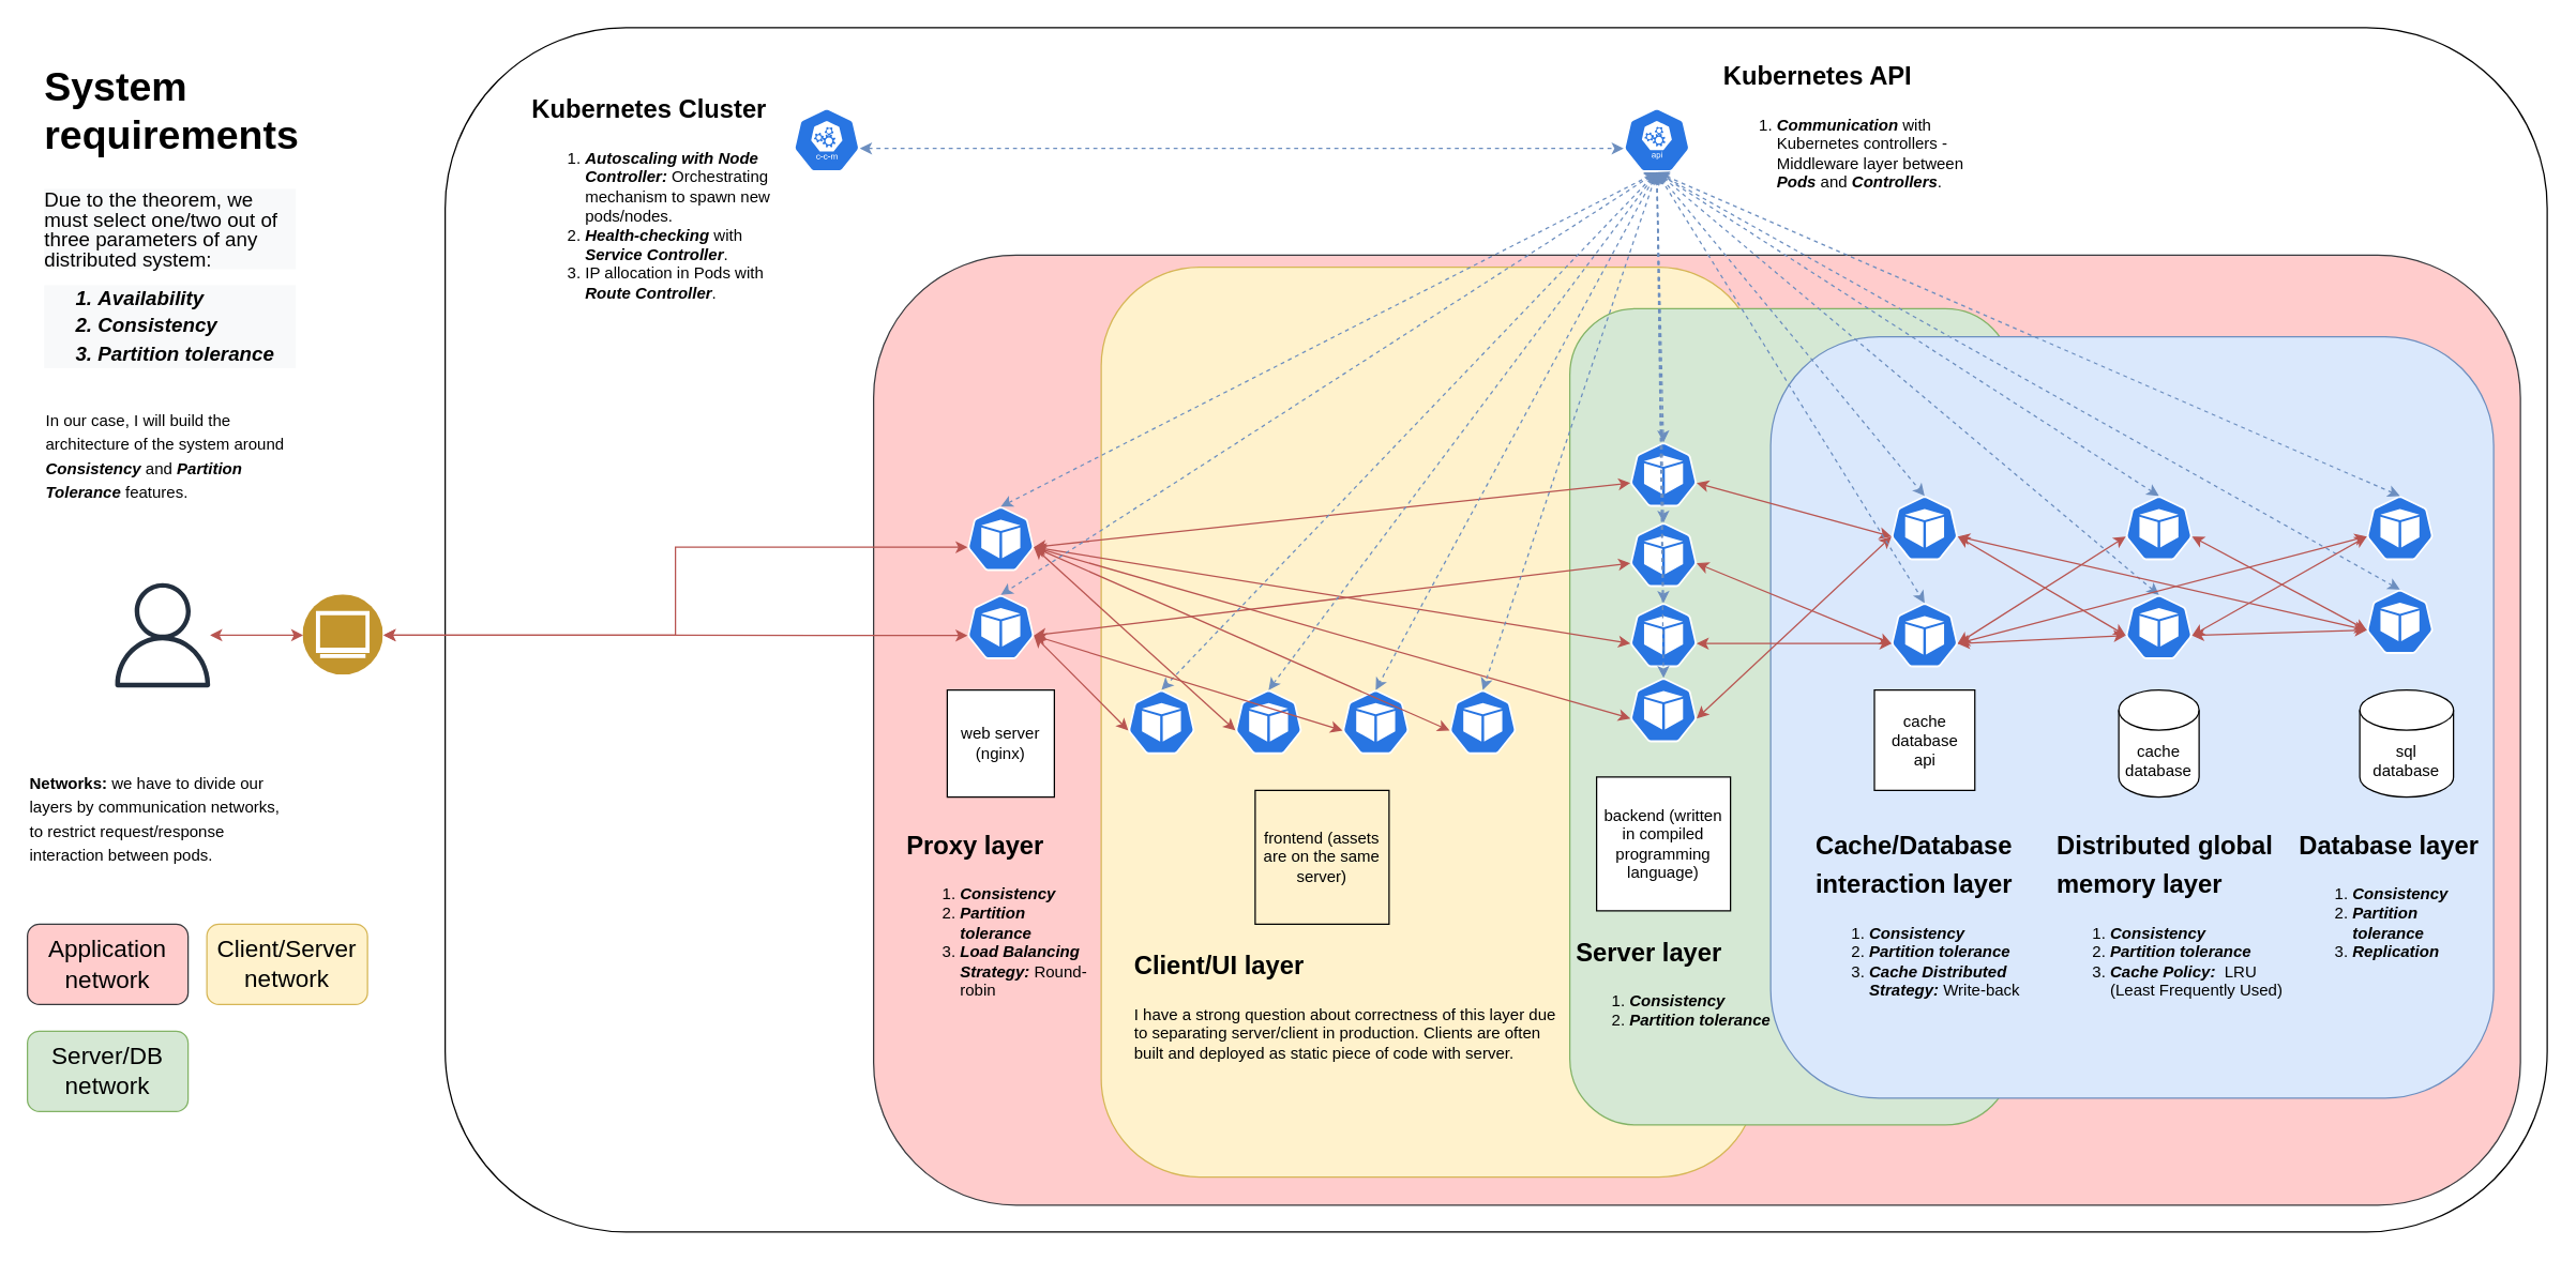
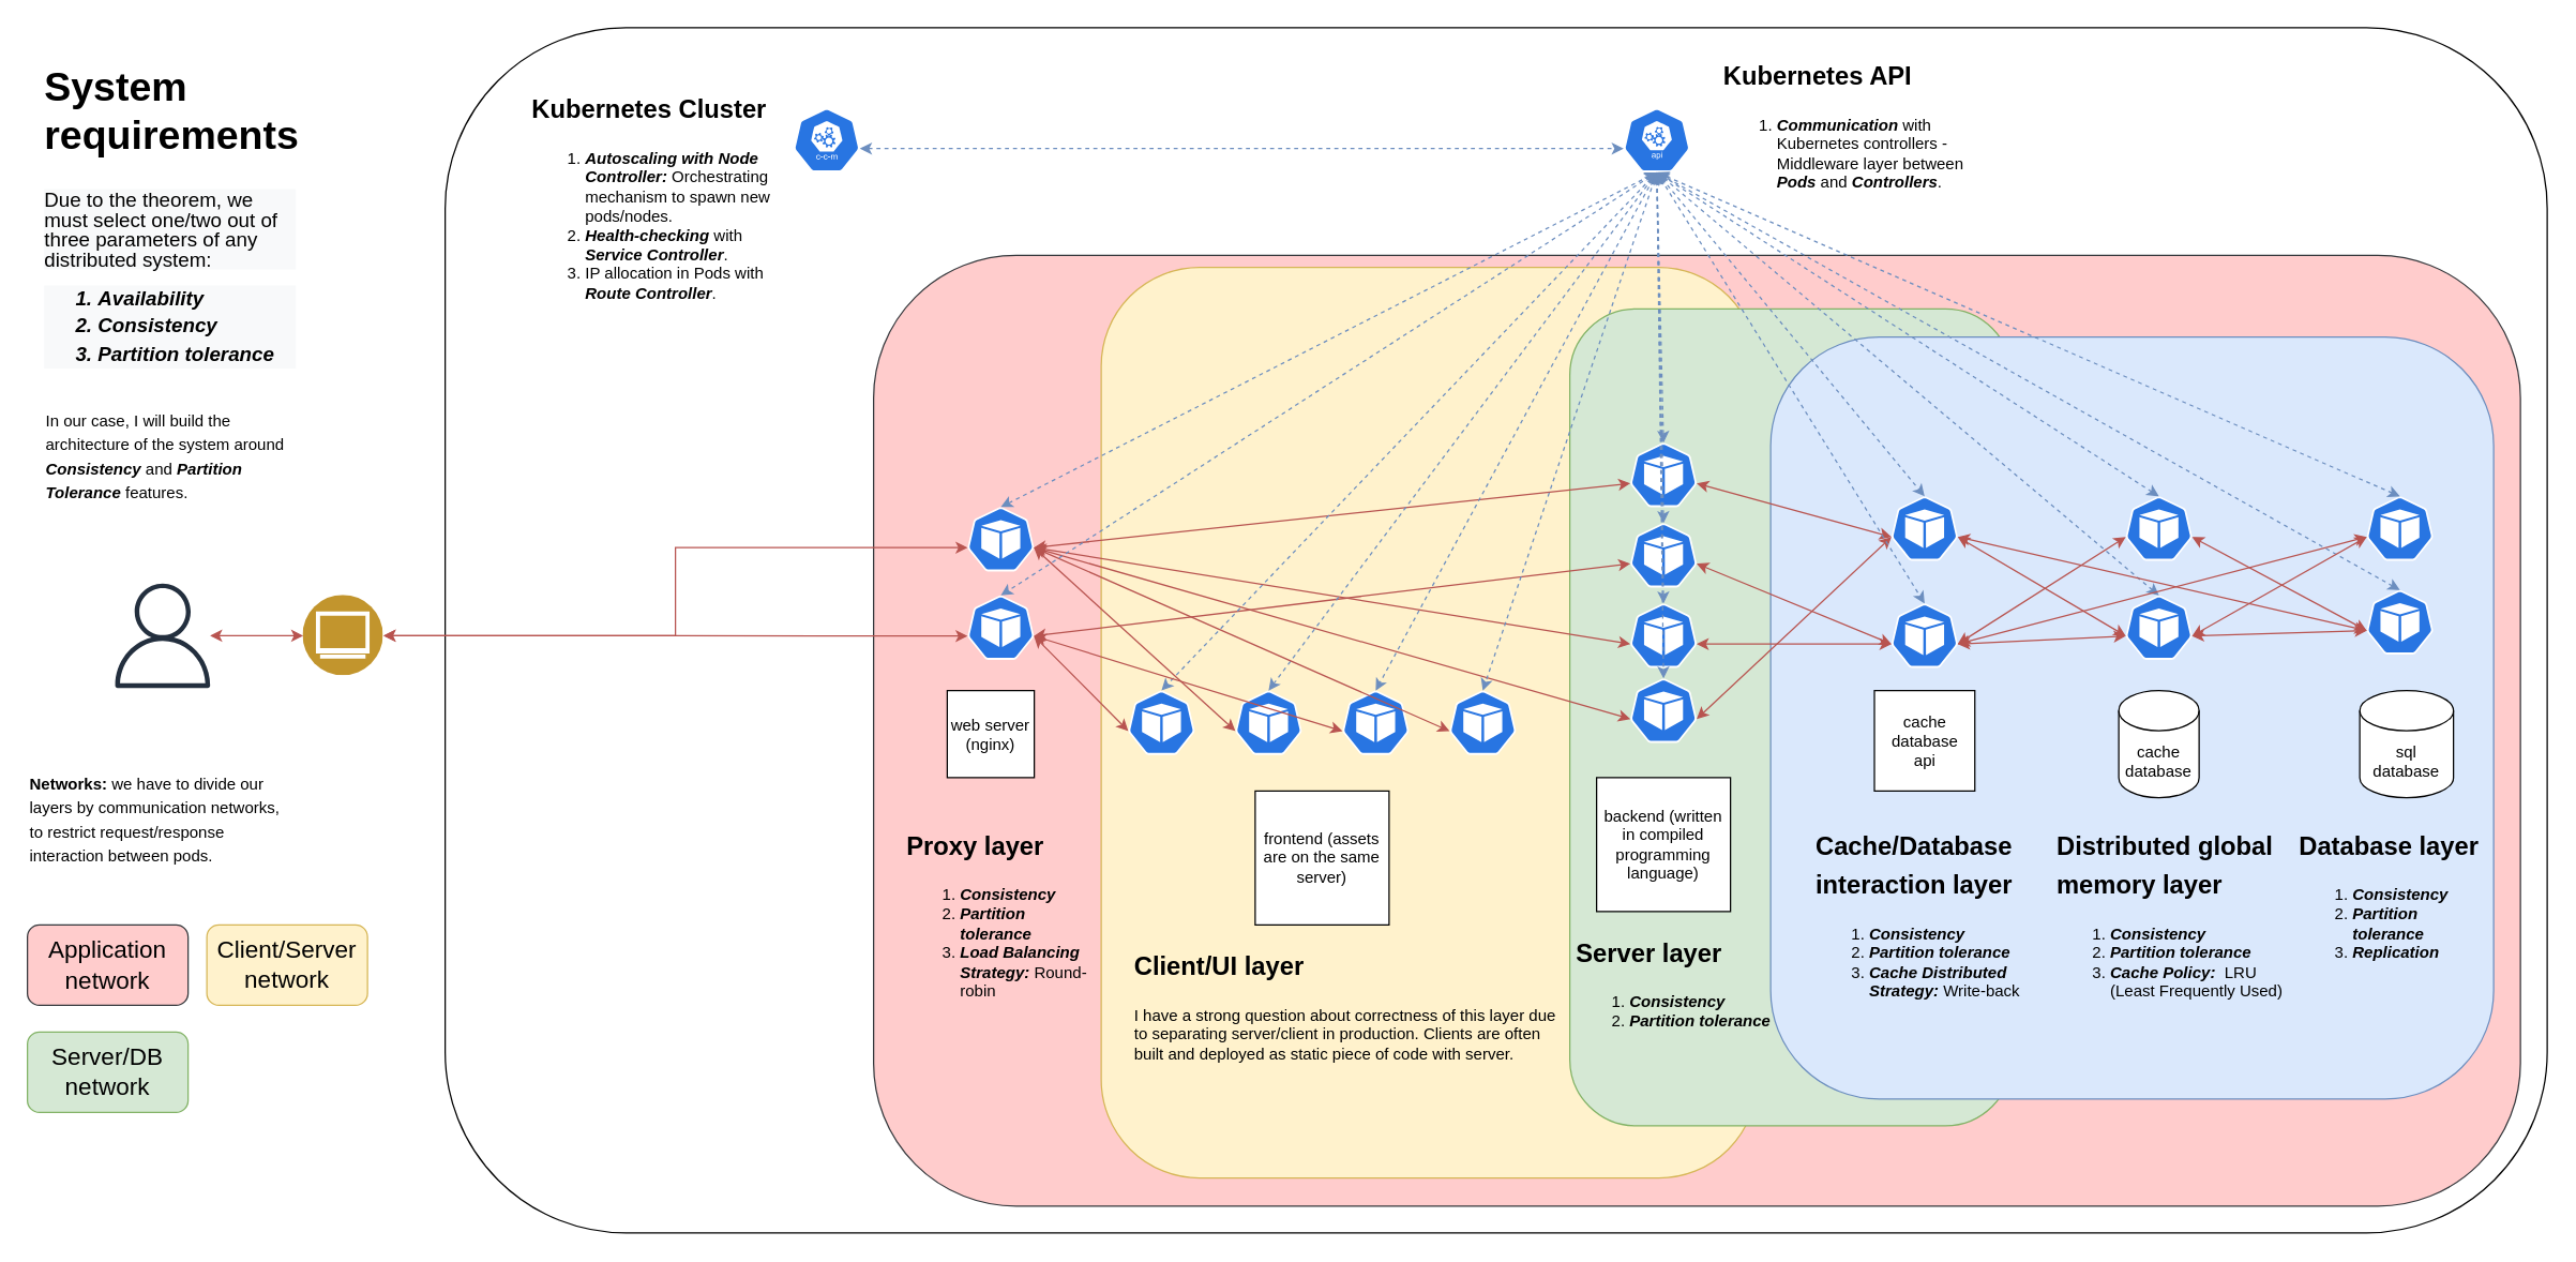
- <mxCell id="8" value="web server (nginx)" style="whiteSpace=wrap;html=1;aspect=fixed;" parent="1" vertex="1"><mxGeometry x="707" y="515" width="80" height="80" as="geometry" /></mxCell>
+ <mxCell id="8" value="web server (nginx)" style="whiteSpace=wrap;html=1;aspect=fixed;" parent="1" vertex="1"><mxGeometry x="707" y="515" width="65" height="65" as="geometry" /></mxCell>
- <mxCell id="9" value="frontend (assets are on the same server)" style="whiteSpace=wrap;html=1;aspect=fixed;fillColor=#fff2cc;" parent="1" vertex="1"><mxGeometry x="937" y="590" width="100" height="100" as="geometry" /></mxCell>
+ <mxCell id="9" value="frontend (assets are on the same server)" style="whiteSpace=wrap;html=1;aspect=fixed;" parent="1" vertex="1"><mxGeometry x="937" y="590" width="100" height="100" as="geometry" /></mxCell>
